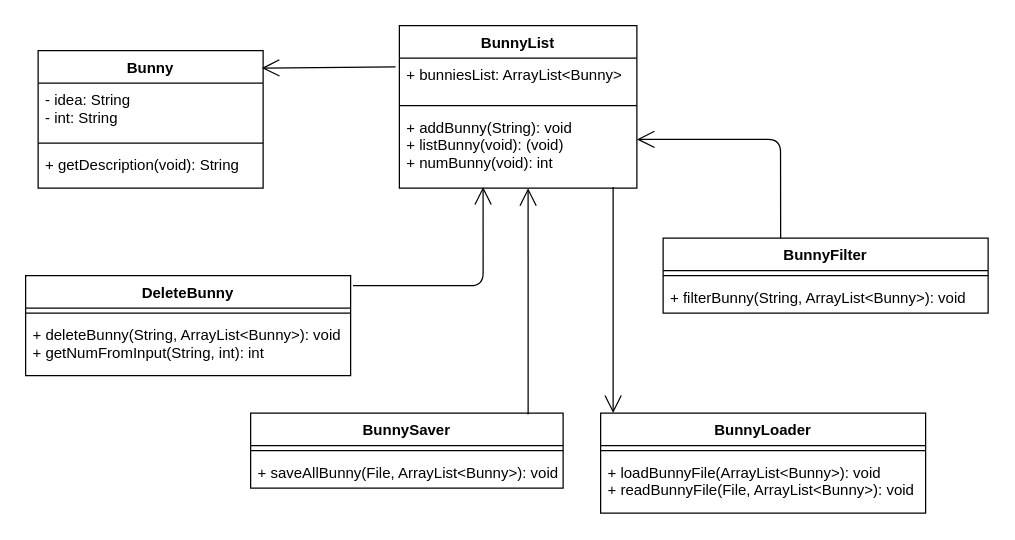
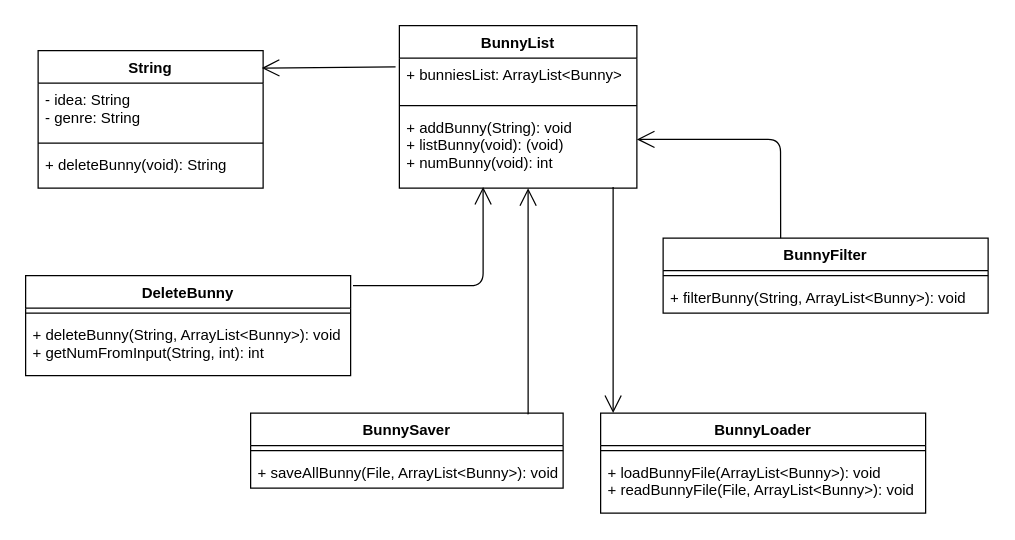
- <mxCell id="5" value="Bunny" style="swimlane;fontStyle=1;align=center;verticalAlign=top;childLayout=stackLayout;horizontal=1;startSize=26;horizontalStack=0;resizeParent=1;resizeParentMax=0;resizeLast=0;collapsible=1;marginBottom=0;" vertex="1" parent="1"><mxGeometry x="30" y="40" width="180" height="110" as="geometry" /></mxCell>
+ <mxCell id="5" value="String" style="swimlane;fontStyle=1;align=center;verticalAlign=top;childLayout=stackLayout;horizontal=1;startSize=26;horizontalStack=0;resizeParent=1;resizeParentMax=0;resizeLast=0;collapsible=1;marginBottom=0;" vertex="1" parent="1"><mxGeometry x="30" y="40" width="180" height="110" as="geometry" /></mxCell>
- <mxCell id="6" value="- idea: String &#10;- int: String&#10;" style="text;strokeColor=none;fillColor=none;align=left;verticalAlign=top;spacingLeft=4;spacingRight=4;overflow=hidden;rotatable=0;points=[[0,0.5],[1,0.5]];portConstraint=eastwest;" vertex="1" parent="5"><mxGeometry y="26" width="180" height="44" as="geometry" /></mxCell>
+ <mxCell id="6" value="- idea: String &#10;- genre: String&#10;" style="text;strokeColor=none;fillColor=none;align=left;verticalAlign=top;spacingLeft=4;spacingRight=4;overflow=hidden;rotatable=0;points=[[0,0.5],[1,0.5]];portConstraint=eastwest;" vertex="1" parent="5"><mxGeometry y="26" width="180" height="44" as="geometry" /></mxCell>
- <mxCell id="8" value="+ getDescription(void): String" style="text;strokeColor=none;fillColor=none;align=left;verticalAlign=top;spacingLeft=4;spacingRight=4;overflow=hidden;rotatable=0;points=[[0,0.5],[1,0.5]];portConstraint=eastwest;" vertex="1" parent="5"><mxGeometry y="78" width="180" height="32" as="geometry" /></mxCell>
+ <mxCell id="8" value="+ deleteBunny(void): String" style="text;strokeColor=none;fillColor=none;align=left;verticalAlign=top;spacingLeft=4;spacingRight=4;overflow=hidden;rotatable=0;points=[[0,0.5],[1,0.5]];portConstraint=eastwest;" vertex="1" parent="5"><mxGeometry y="78" width="180" height="32" as="geometry" /></mxCell>
